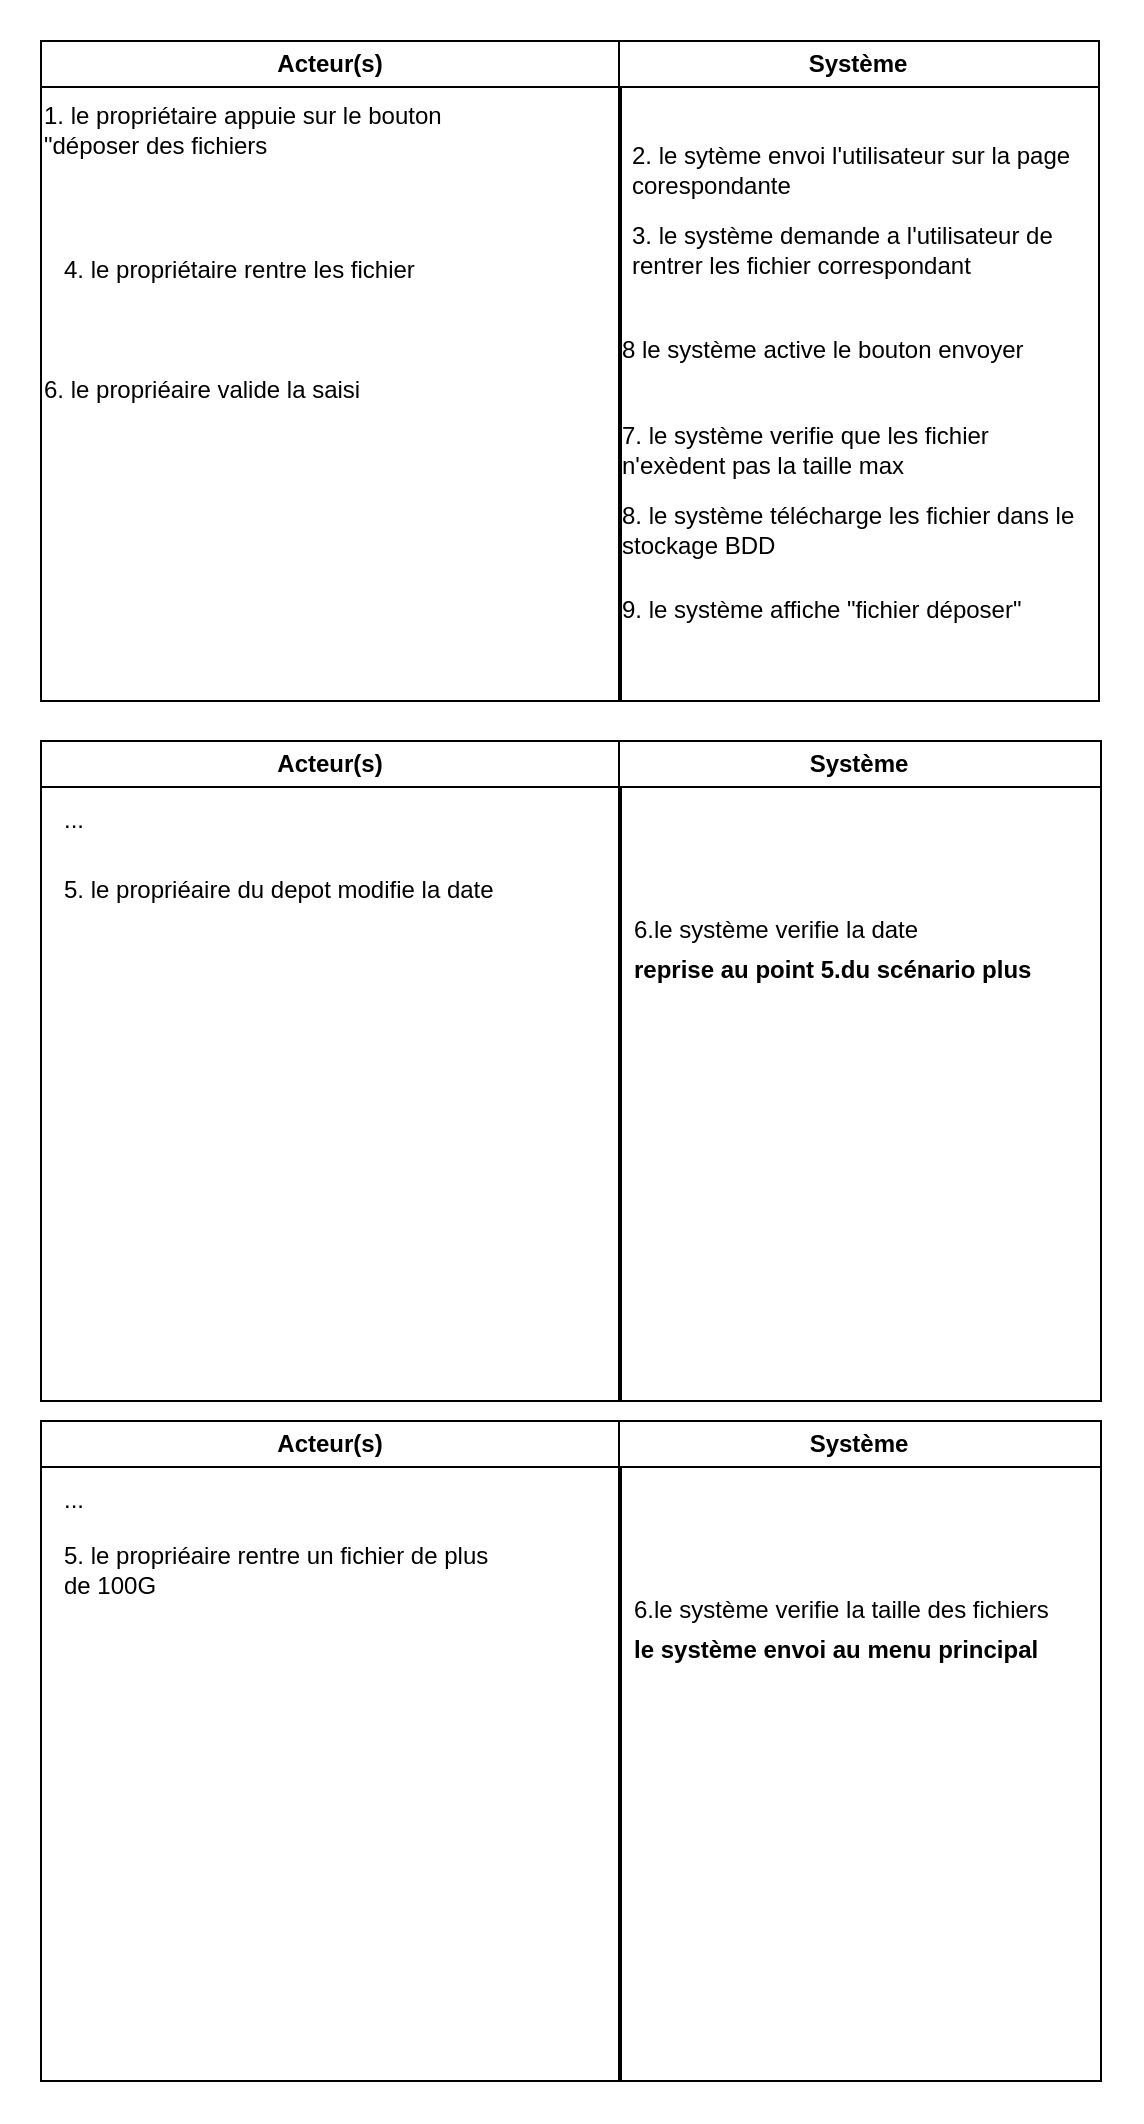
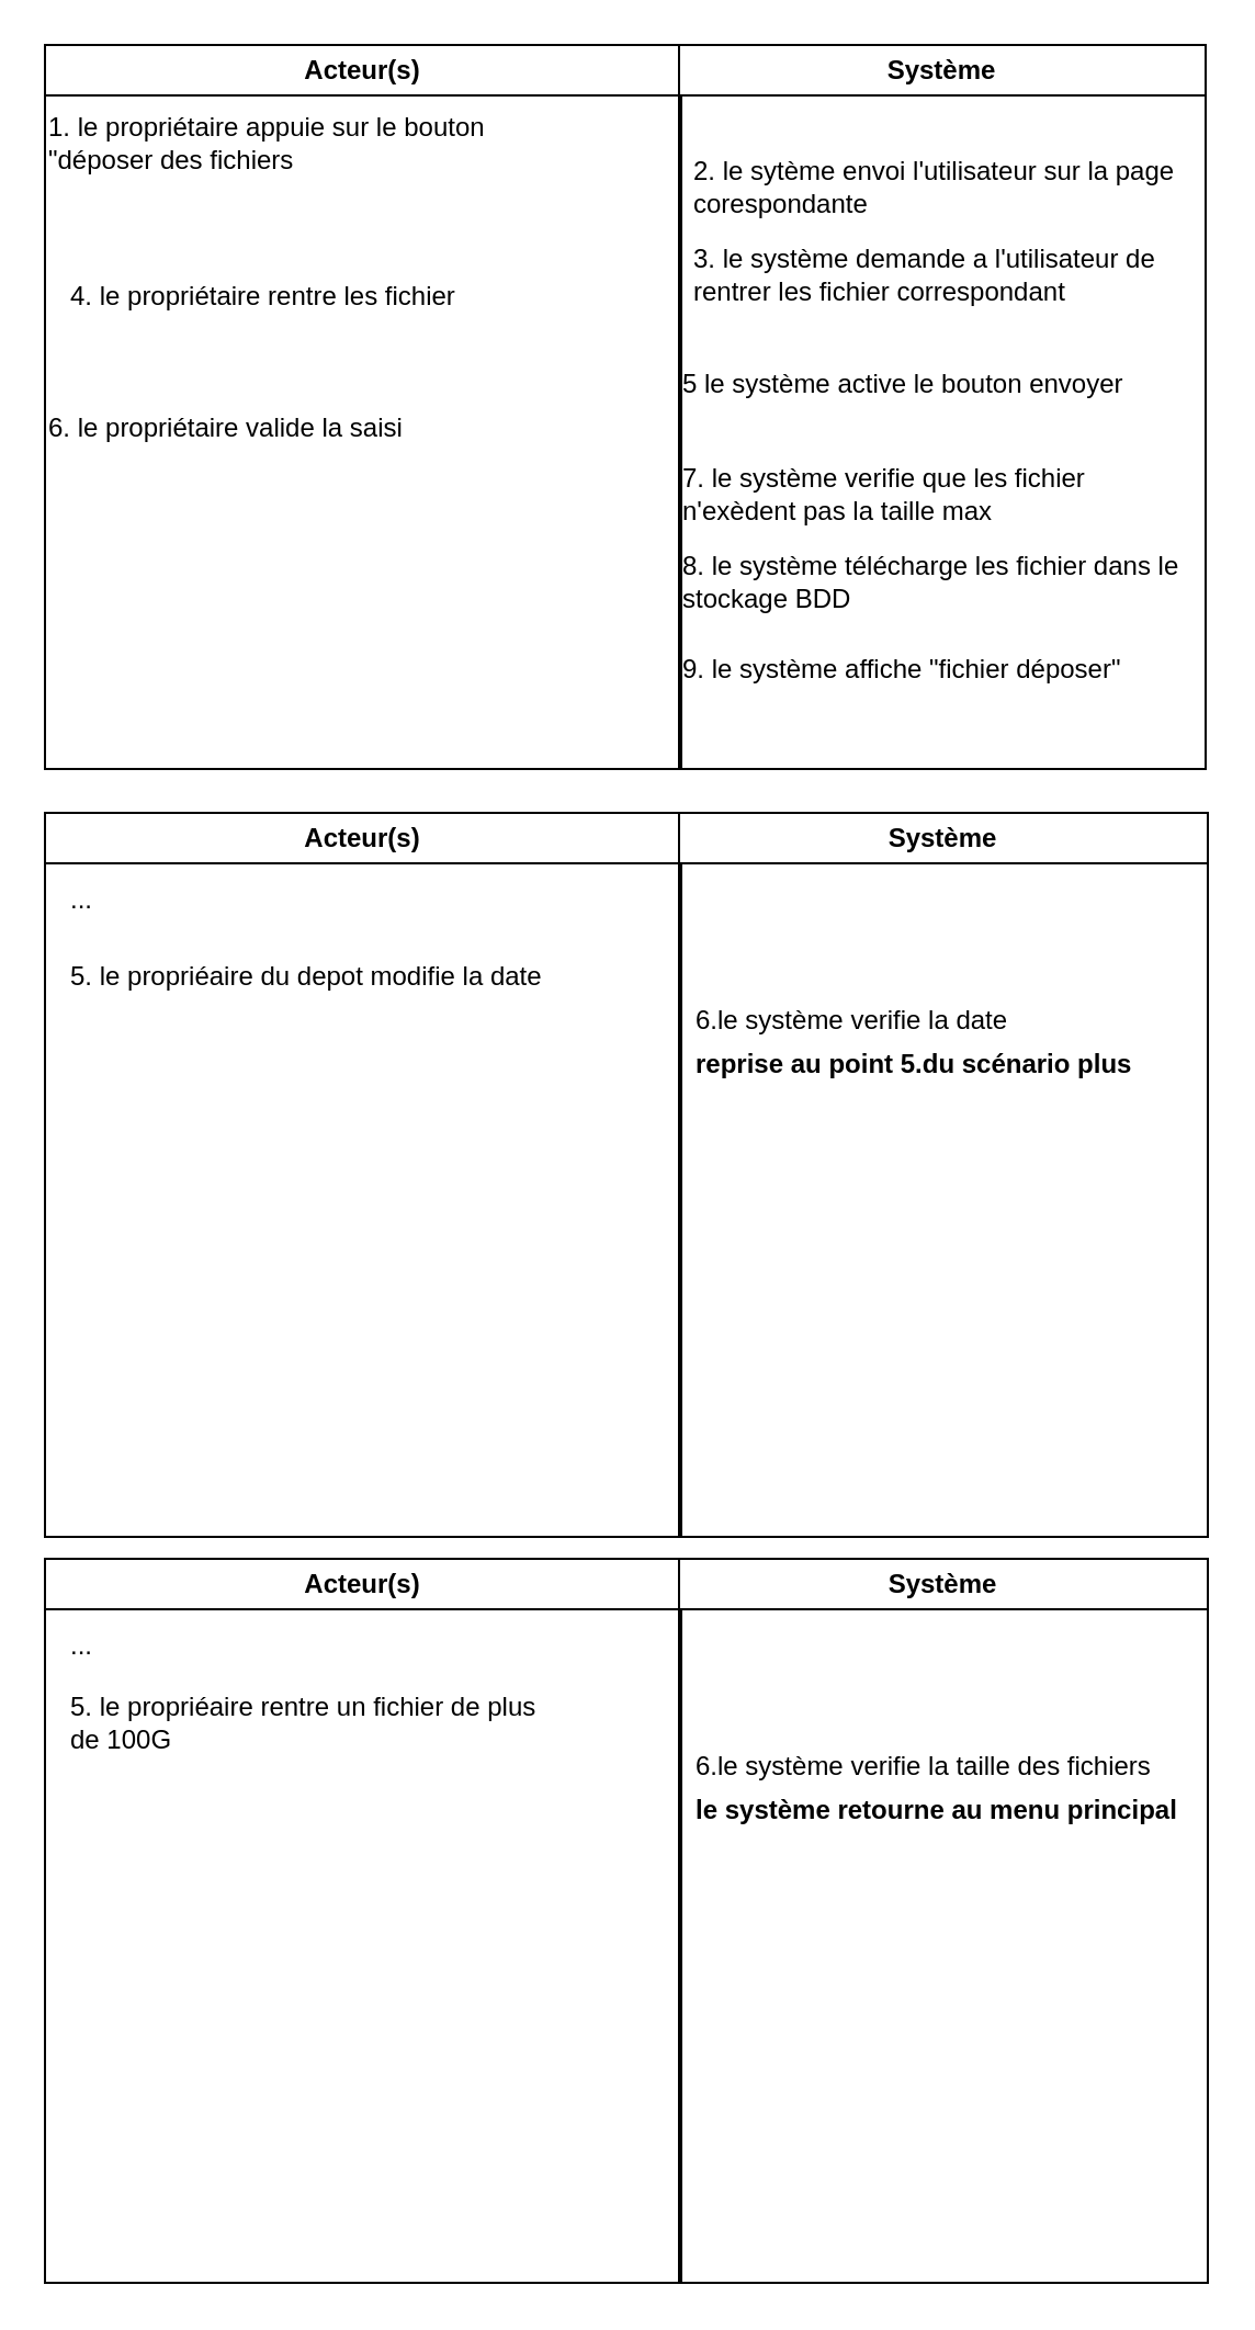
- <mxCell id="11" value="8 le système active le bouton envoyer" style="text;html=1;align=left;verticalAlign=middle;whiteSpace=wrap;rounded=0;" parent="6" vertex="1"><mxGeometry y="140" width="230" height="30" as="geometry" /></mxCell>
+ <mxCell id="11" value="5 le système active le bouton envoyer" style="text;html=1;align=left;verticalAlign=middle;whiteSpace=wrap;rounded=0;" parent="6" vertex="1"><mxGeometry y="140" width="230" height="30" as="geometry" /></mxCell>
- <mxCell id="5" value="6. le propriéaire valide la saisi" style="text;html=1;align=left;verticalAlign=middle;whiteSpace=wrap;rounded=0;" parent="2" vertex="1"><mxGeometry y="160" width="230" height="30" as="geometry" /></mxCell>
+ <mxCell id="5" value="6. le propriétaire valide la saisi" style="text;html=1;align=left;verticalAlign=middle;whiteSpace=wrap;rounded=0;" parent="2" vertex="1"><mxGeometry y="160" width="230" height="30" as="geometry" /></mxCell>
- <mxCell id="24" value="&lt;b&gt;le système envoi au menu principal&lt;/b&gt;" style="text;html=1;align=left;verticalAlign=middle;whiteSpace=wrap;rounded=0;" vertex="1" parent="22"><mxGeometry x="5.5" y="100" width="230" height="30" as="geometry" /></mxCell>
+ <mxCell id="24" value="&lt;b&gt;le système retourne au menu principal&lt;/b&gt;" style="text;html=1;align=left;verticalAlign=middle;whiteSpace=wrap;rounded=0;" vertex="1" parent="22"><mxGeometry x="5.5" y="100" width="230" height="30" as="geometry" /></mxCell>
